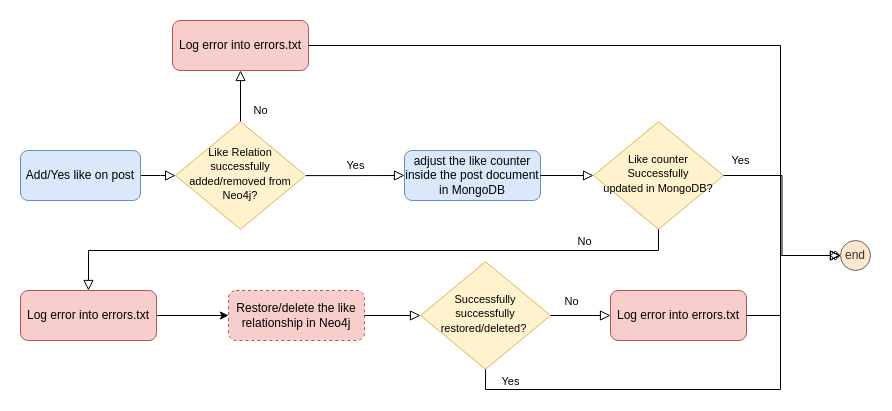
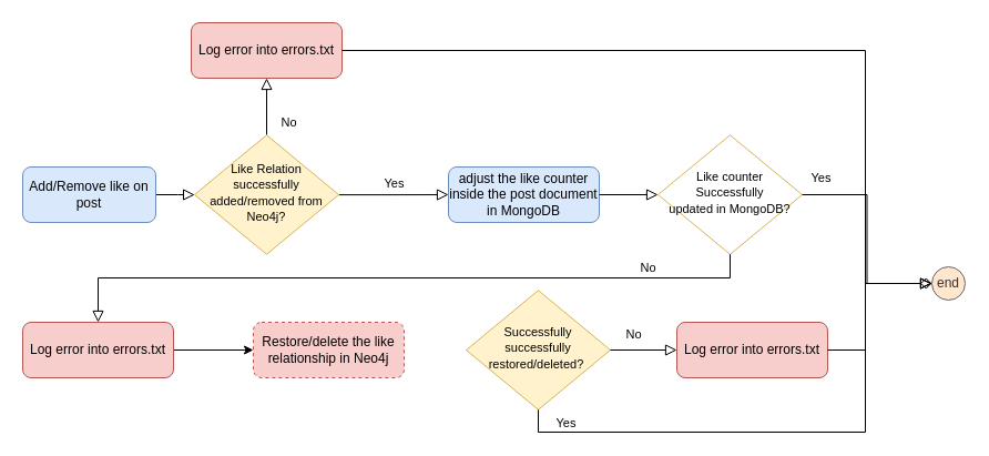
- <mxCell id="3" value="Add/Yes like on post" style="rounded=1;whiteSpace=wrap;html=1;fontSize=12;glass=0;strokeWidth=1;shadow=0;fillColor=#dae8fc;strokeColor=#6c8ebf;" vertex="1" parent="1"><mxGeometry x="20" y="150" width="120" height="50" as="geometry" /></mxCell>
+ <mxCell id="3" value="Add/Remove like on post" style="rounded=1;whiteSpace=wrap;html=1;fontSize=12;glass=0;strokeWidth=1;shadow=0;fillColor=#dae8fc;strokeColor=#6c8ebf;" vertex="1" parent="1"><mxGeometry x="20" y="150" width="120" height="50" as="geometry" /></mxCell>
- <mxCell id="9" value="&lt;font style=&quot;font-size: 11px&quot;&gt;Like counter Successfully &lt;br&gt;updated in MongoDB?&lt;/font&gt;" style="rhombus;whiteSpace=wrap;html=1;shadow=0;fontFamily=Helvetica;fontSize=12;align=center;strokeWidth=1;spacing=6;spacingTop=-4;fillColor=#fff2cc;strokeColor=#d6b656;" vertex="1" parent="1"><mxGeometry x="593" y="121.25" width="130" height="107.5" as="geometry" /></mxCell>
+ <mxCell id="9" value="&lt;font style=&quot;font-size: 11px&quot;&gt;Like counter Successfully &lt;br&gt;updated in MongoDB?&lt;/font&gt;" style="rhombus;whiteSpace=wrap;html=1;shadow=0;fontFamily=Helvetica;fontSize=12;align=center;strokeWidth=1;spacing=6;spacingTop=-4;fillColor=#ffffff;strokeColor=#d6b656;" vertex="1" parent="1"><mxGeometry x="593" y="121.25" width="130" height="107.5" as="geometry" /></mxCell>
- <mxCell id="18" value="" style="edgeStyle=orthogonalEdgeStyle;rounded=0;html=1;jettySize=auto;orthogonalLoop=1;fontSize=11;endArrow=block;endFill=0;endSize=8;strokeWidth=1;shadow=0;labelBackgroundColor=none;exitX=1;exitY=0.5;exitDx=0;exitDy=0;entryX=0;entryY=0.5;entryDx=0;entryDy=0;" edge="1" parent="1" source="13" target="19"><mxGeometry y="10" relative="1" as="geometry"><mxPoint as="offset" /><mxPoint x="420" y="355" as="sourcePoint" /><mxPoint x="350" y="330" as="targetPoint" /><Array as="points"><mxPoint x="364" y="315" /></Array></mxGeometry></mxCell>
